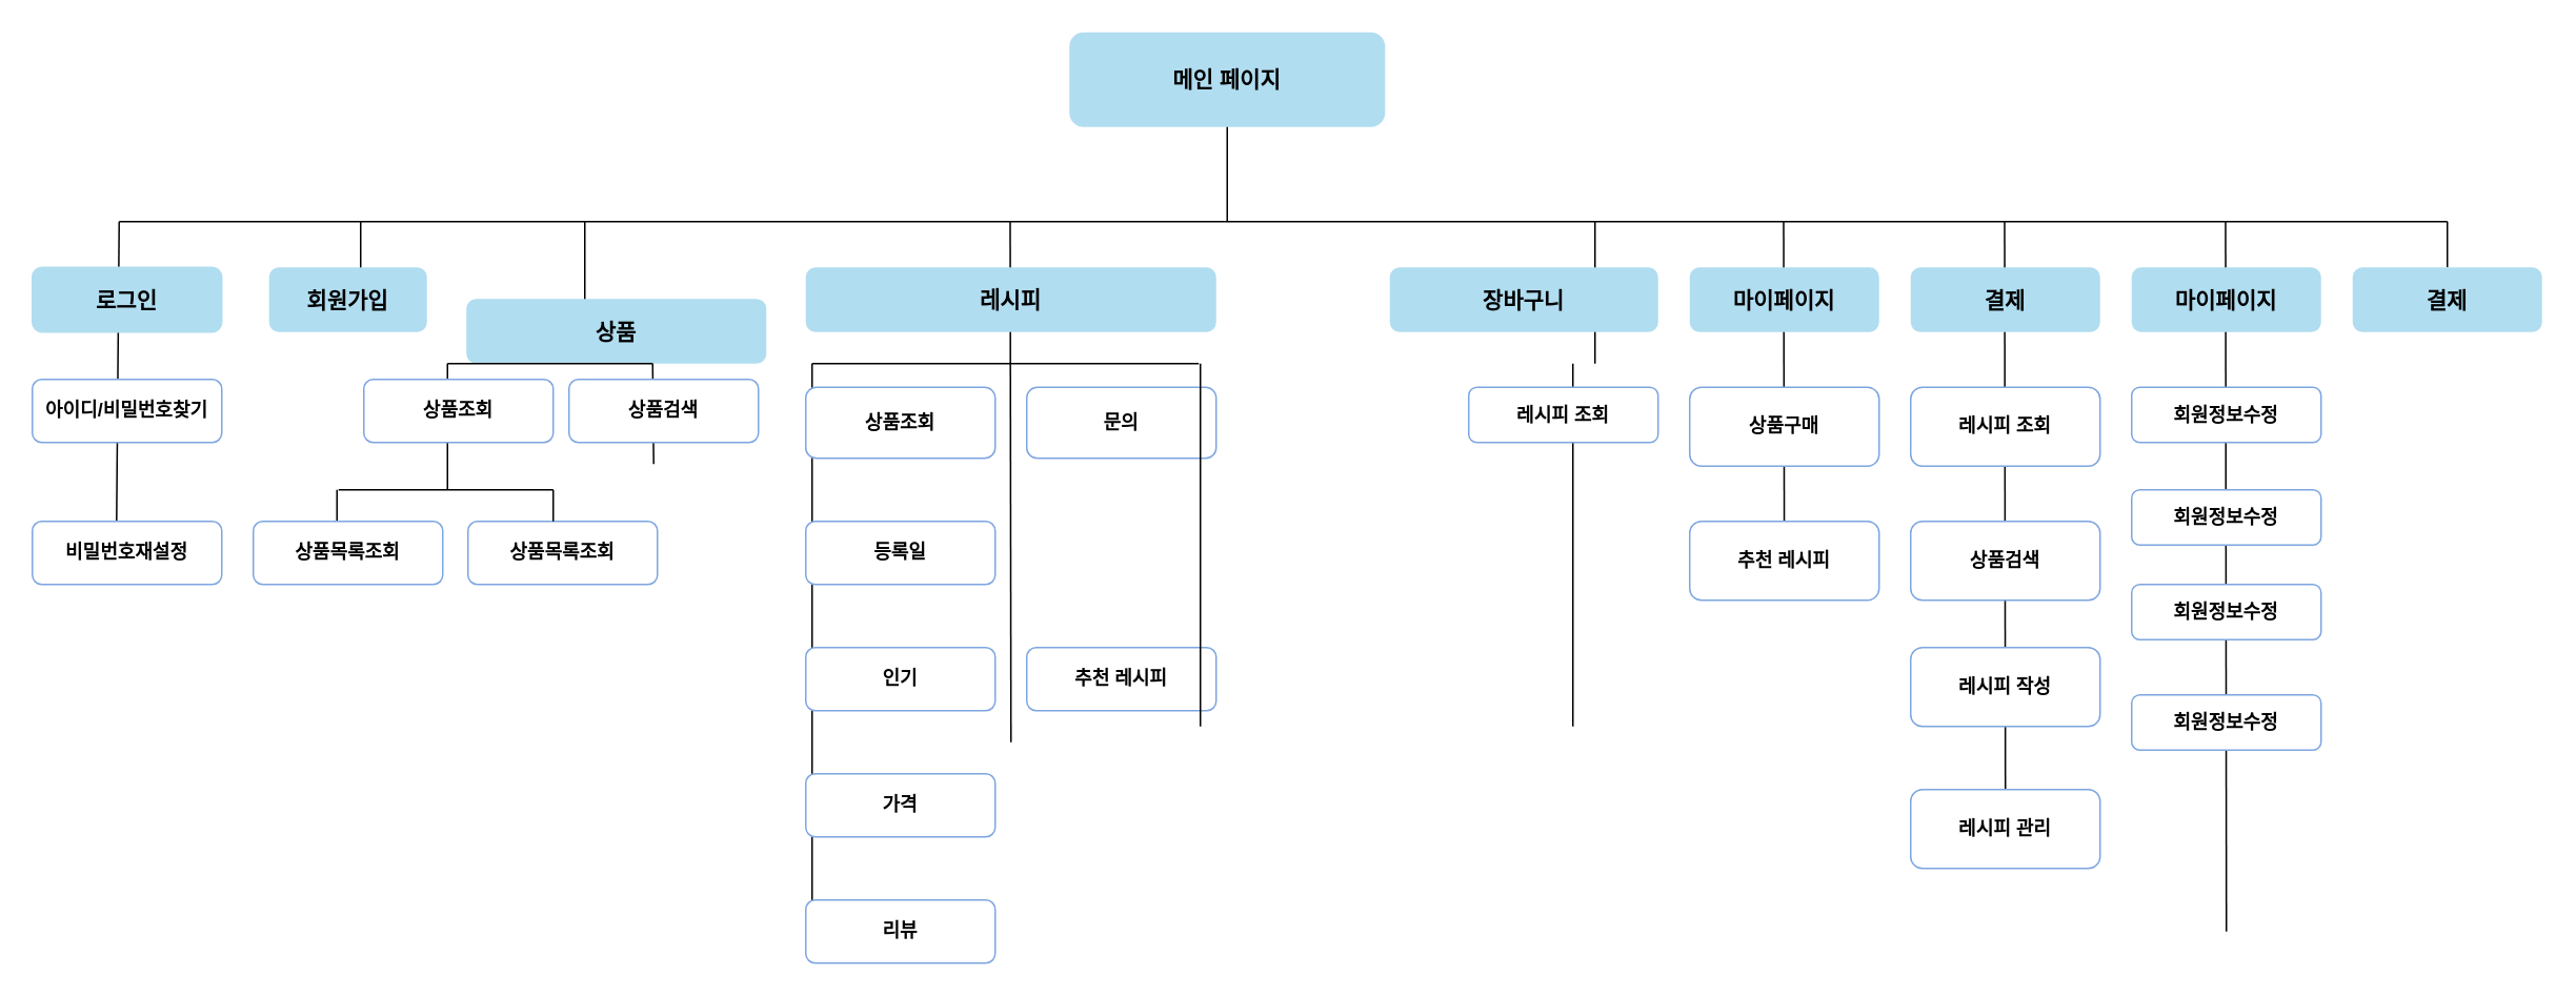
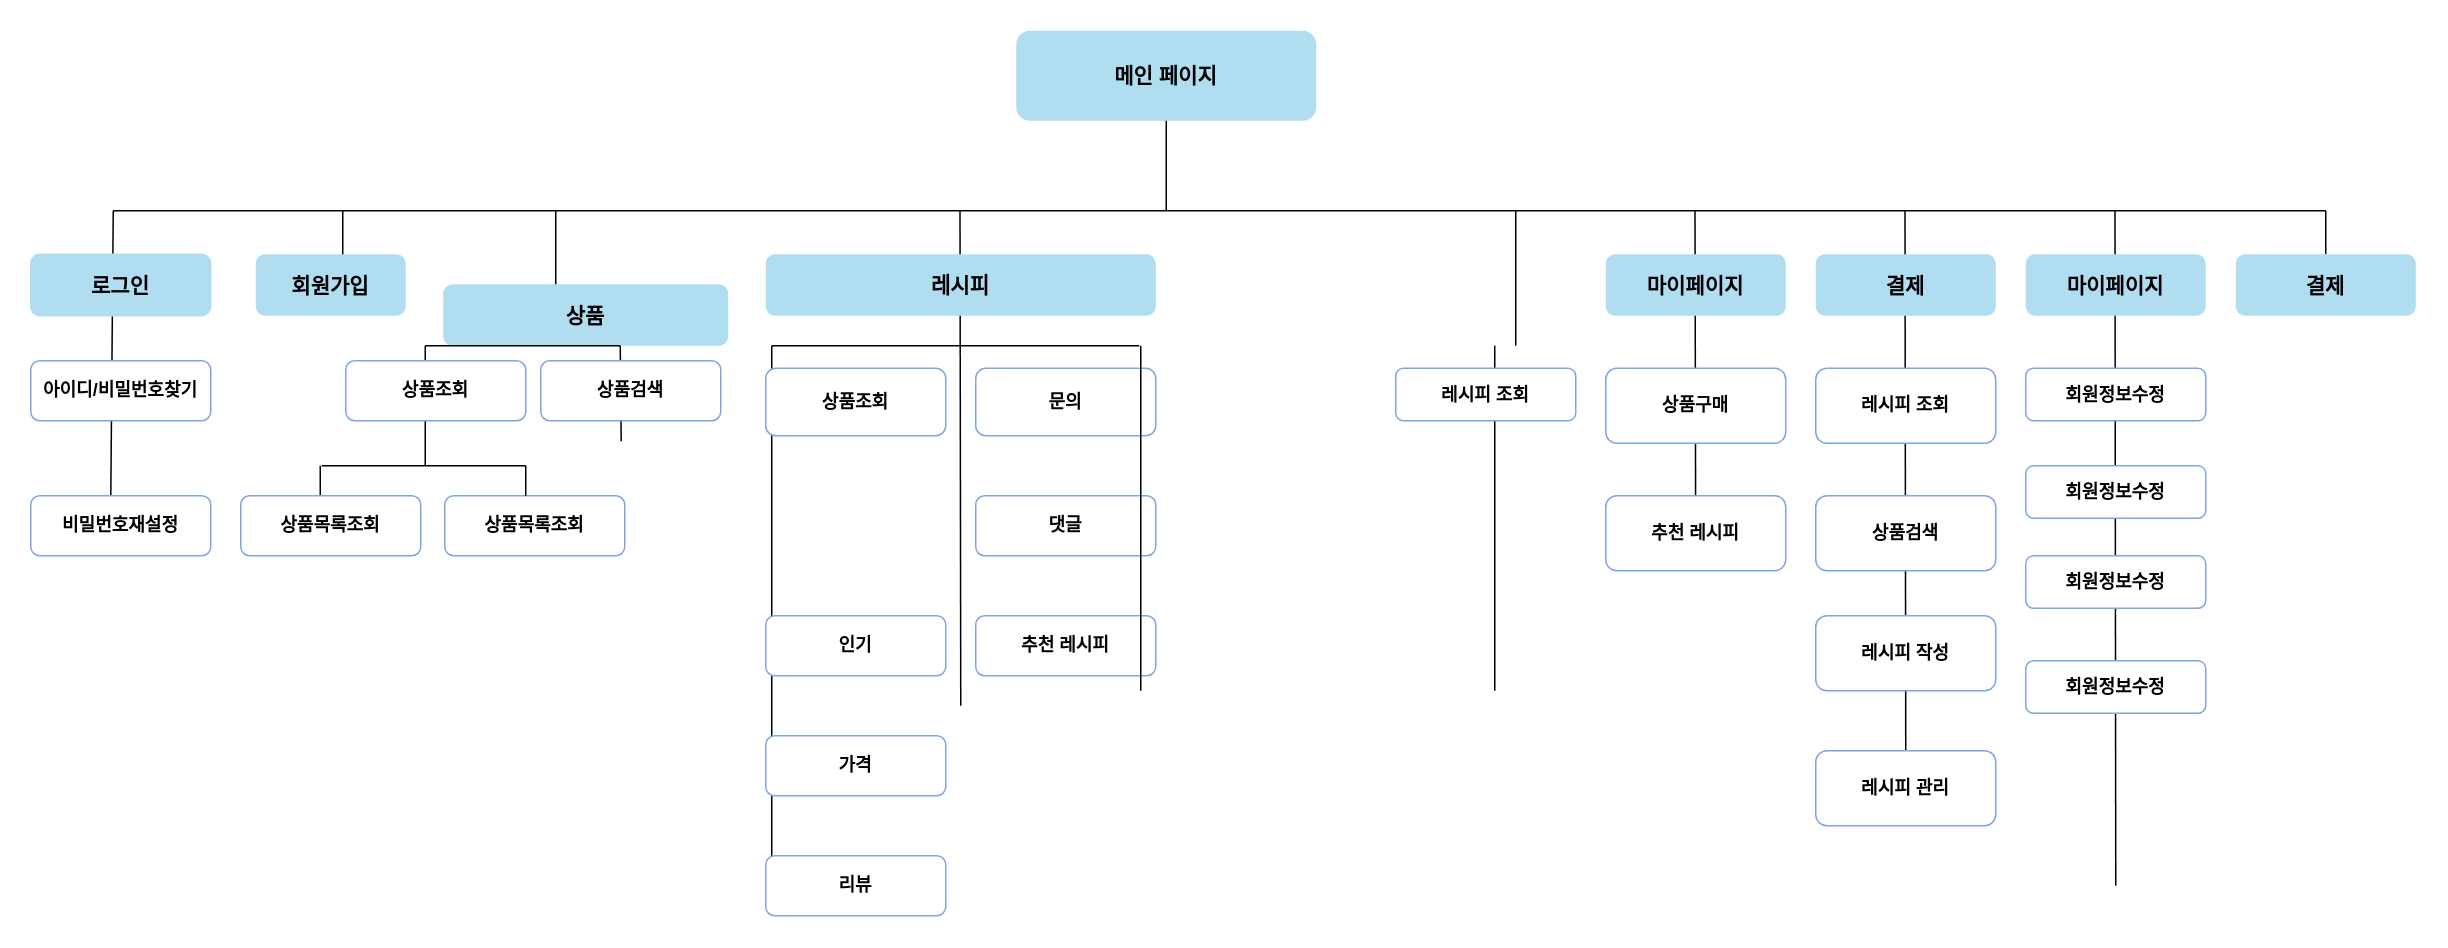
- <mxCell id="35" value="&lt;h3&gt;&lt;span style=&quot;font-size: 14px;&quot;&gt;장바구니&lt;/span&gt;&lt;/h3&gt;" style="rounded=1;whiteSpace=wrap;html=1;fillColor=#B1DDF0;strokeColor=none;" parent="1" vertex="1"><mxGeometry x="880" y="169" width="170" height="41" as="geometry" /></mxCell>
- <mxCell id="23" value="&lt;b&gt;등록일&lt;/b&gt;" style="rounded=1;whiteSpace=wrap;html=1;strokeColor=#7EA6E0;" parent="1" vertex="1"><mxGeometry x="510" y="330" width="120" height="40" as="geometry" /></mxCell>
+ <mxCell id="27" value="&lt;b&gt;댓글&lt;/b&gt;" style="rounded=1;whiteSpace=wrap;html=1;strokeColor=#7EA6E0;fillColor=#FFFFFF;" parent="1" vertex="1"><mxGeometry x="650" y="330" width="120" height="40" as="geometry" /></mxCell>
